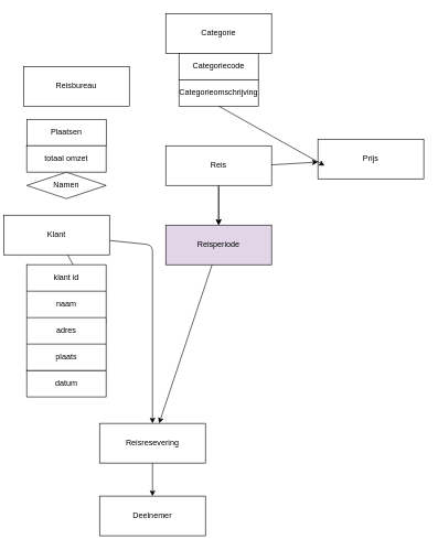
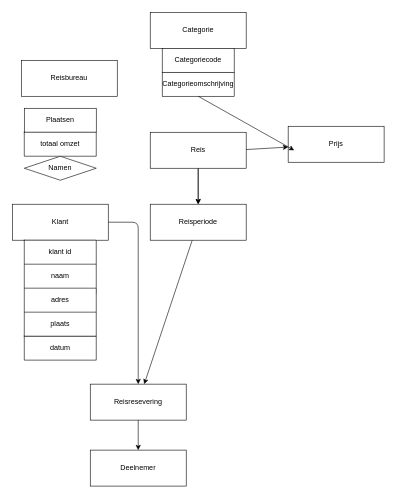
- <mxCell id="5" value="Klant" style="rounded=0;whiteSpace=wrap;html=1;" parent="1" vertex="1"><mxGeometry x="5" y="325" width="160" height="60" as="geometry" /></mxCell>
+ <mxCell id="5" value="Klant" style="rounded=0;whiteSpace=wrap;html=1;" parent="1" vertex="1"><mxGeometry x="20" y="340" width="160" height="60" as="geometry" /></mxCell>
- <mxCell id="31" value="Reisperiode" style="rounded=0;whiteSpace=wrap;html=1;fillColor=#e1d5e7;" vertex="1" parent="1"><mxGeometry x="250" y="340" width="160" height="60" as="geometry" /></mxCell>
+ <mxCell id="31" value="Reisperiode" style="rounded=0;whiteSpace=wrap;html=1;" vertex="1" parent="1"><mxGeometry x="250" y="340" width="160" height="60" as="geometry" /></mxCell>
